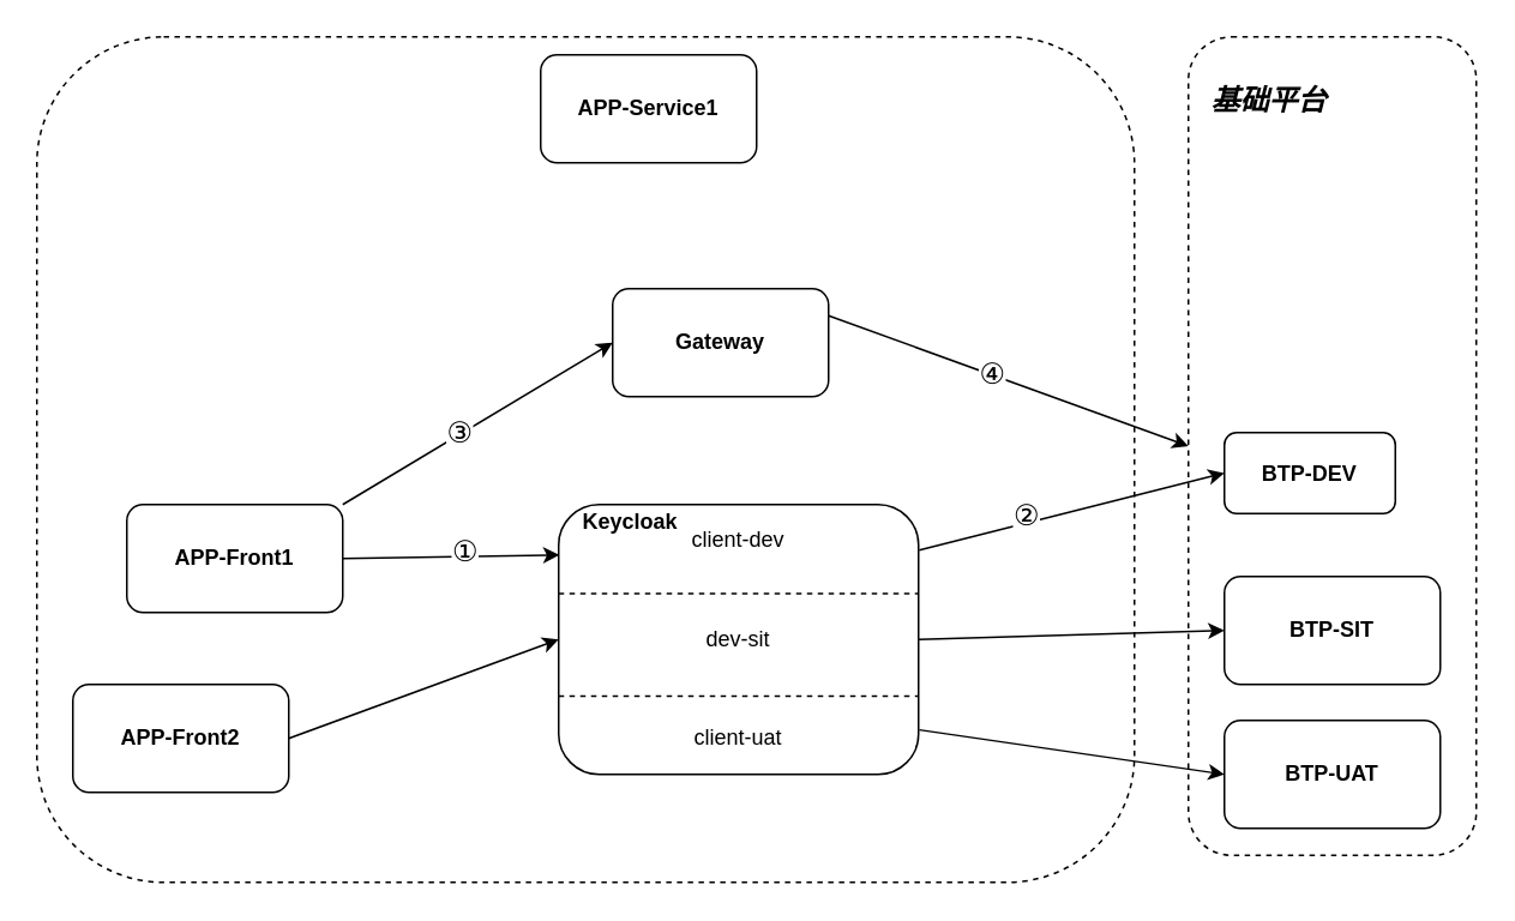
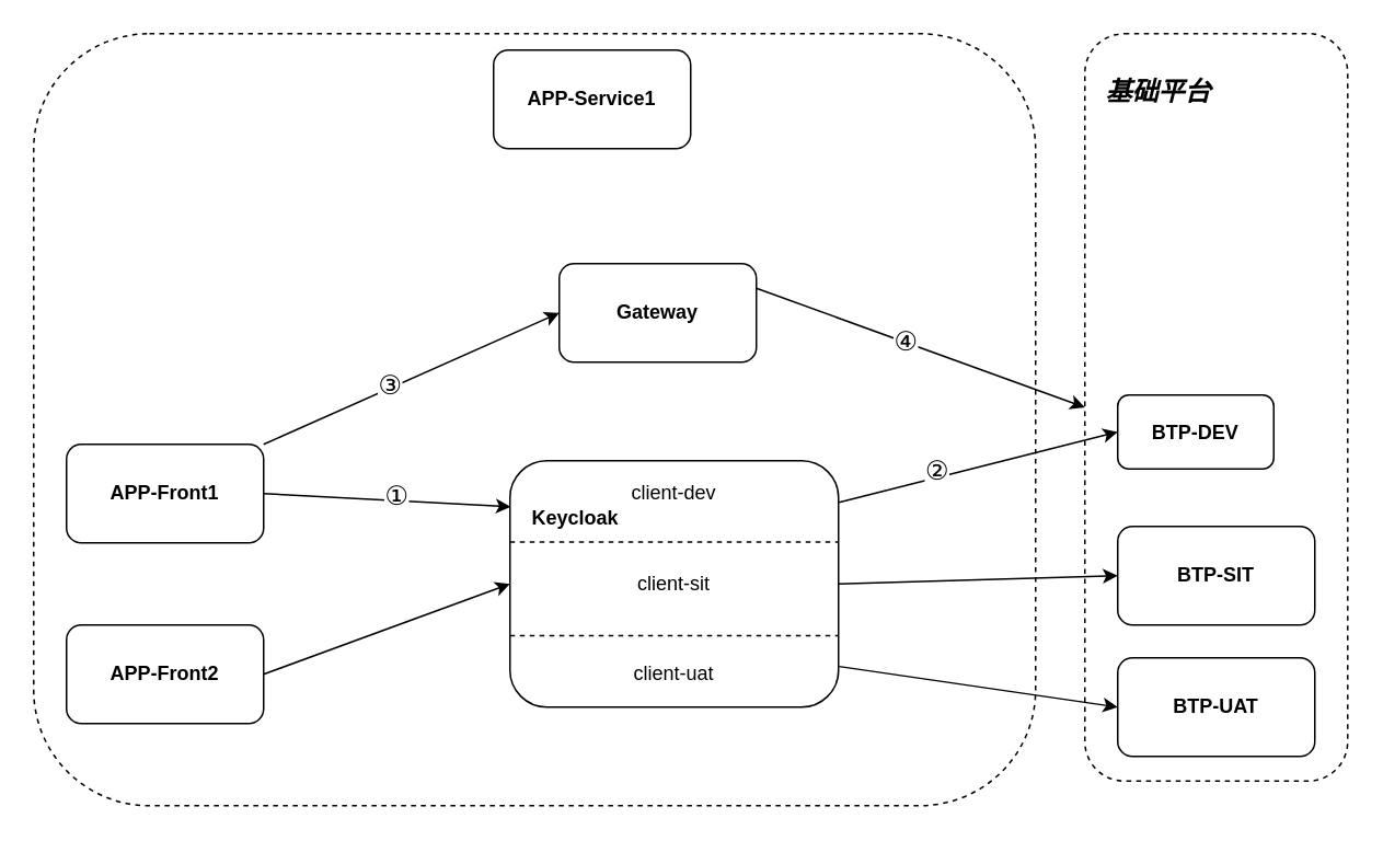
- <mxCell id="24" value="Keycloak" style="text;html=1;strokeColor=none;fillColor=none;align=center;verticalAlign=middle;whiteSpace=wrap;rounded=0;fontStyle=1" vertex="1" parent="1"><mxGeometry x="330" y="280" width="40" height="20" as="geometry" /></mxCell>
+ <mxCell id="24" value="Keycloak" style="text;html=1;strokeColor=none;fillColor=none;align=center;verticalAlign=middle;whiteSpace=wrap;rounded=0;fontStyle=1" vertex="1" parent="1"><mxGeometry x="330" y="305" width="40" height="20" as="geometry" /></mxCell>
- <mxCell id="8" value="APP-Front1" style="rounded=1;whiteSpace=wrap;html=1;fontStyle=1" vertex="1" parent="1"><mxGeometry x="70" y="280" width="120" height="60" as="geometry" /></mxCell>
+ <mxCell id="8" value="APP-Front1" style="rounded=1;whiteSpace=wrap;html=1;fontStyle=1" vertex="1" parent="1"><mxGeometry x="40" y="270" width="120" height="60" as="geometry" /></mxCell>
- <mxCell id="26" value="dev-sit" style="text;html=1;strokeColor=none;fillColor=none;align=center;verticalAlign=middle;whiteSpace=wrap;rounded=0;" vertex="1" parent="1"><mxGeometry x="380" y="345" width="60" height="20" as="geometry" /></mxCell>
+ <mxCell id="26" value="client-sit" style="text;html=1;strokeColor=none;fillColor=none;align=center;verticalAlign=middle;whiteSpace=wrap;rounded=0;" vertex="1" parent="1"><mxGeometry x="380" y="345" width="60" height="20" as="geometry" /></mxCell>
